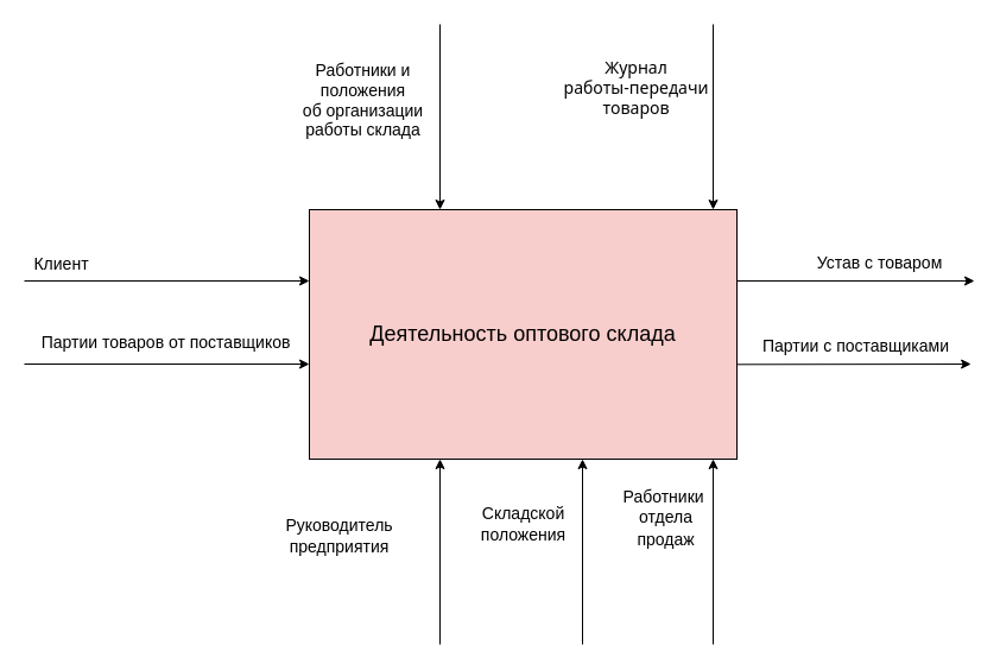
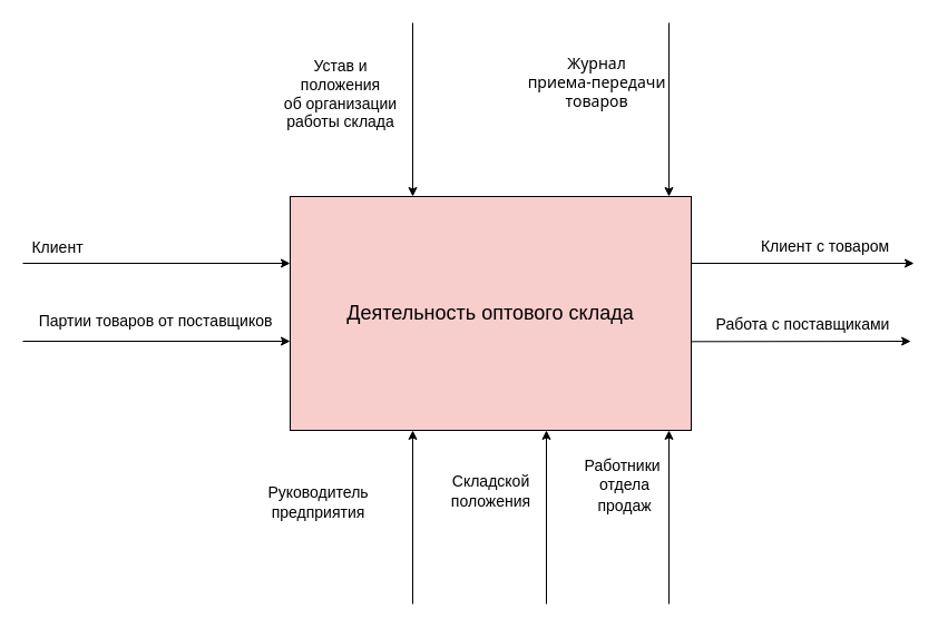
- <mxCell id="16" value="&lt;span style=&quot;border: 0px solid rgb(217, 217, 227); box-sizing: border-box; font-family: Söhne, ui-sans-serif, system-ui, -apple-system, &amp;quot;Segoe UI&amp;quot;, Roboto, Ubuntu, Cantarell, &amp;quot;Noto Sans&amp;quot;, sans-serif, &amp;quot;Helvetica Neue&amp;quot;, Arial, &amp;quot;Apple Color Emoji&amp;quot;, &amp;quot;Segoe UI Emoji&amp;quot;, &amp;quot;Segoe UI Symbol&amp;quot;, &amp;quot;Noto Color Emoji&amp;quot;; font-variant-ligatures: normal; orphans: 2; text-align: left; widows: 2; text-decoration-thickness: initial; text-decoration-style: initial; text-decoration-color: initial; background-color: rgb(255, 255, 255);&quot;&gt;&lt;font style=&quot;font-size: 14px;&quot;&gt;Журнал &lt;br&gt;работы-передачи &lt;br&gt;товаров&lt;/font&gt;&lt;/span&gt;" style="text;html=1;align=center;verticalAlign=middle;resizable=0;points=[];autosize=1;strokeColor=none;fillColor=none;" parent="1" vertex="1"><mxGeometry x="460" y="44" width="150" height="60" as="geometry" /></mxCell>
+ <mxCell id="16" value="&lt;span style=&quot;border: 0px solid rgb(217, 217, 227); box-sizing: border-box; font-family: Söhne, ui-sans-serif, system-ui, -apple-system, &amp;quot;Segoe UI&amp;quot;, Roboto, Ubuntu, Cantarell, &amp;quot;Noto Sans&amp;quot;, sans-serif, &amp;quot;Helvetica Neue&amp;quot;, Arial, &amp;quot;Apple Color Emoji&amp;quot;, &amp;quot;Segoe UI Emoji&amp;quot;, &amp;quot;Segoe UI Symbol&amp;quot;, &amp;quot;Noto Color Emoji&amp;quot;; font-variant-ligatures: normal; orphans: 2; text-align: left; widows: 2; text-decoration-thickness: initial; text-decoration-style: initial; text-decoration-color: initial; background-color: rgb(255, 255, 255);&quot;&gt;&lt;font style=&quot;font-size: 14px;&quot;&gt;Журнал &lt;br&gt;приема-передачи &lt;br&gt;товаров&lt;/font&gt;&lt;/span&gt;" style="text;html=1;align=center;verticalAlign=middle;resizable=0;points=[];autosize=1;strokeColor=none;fillColor=none;" parent="1" vertex="1"><mxGeometry x="460" y="44" width="150" height="60" as="geometry" /></mxCell>
- <mxCell id="15" value="&lt;font style=&quot;font-size: 14px;&quot;&gt;Работники и &lt;br&gt;положения &lt;br&gt;об организации &lt;br&gt;работы склада&lt;/font&gt;" style="text;html=1;align=center;verticalAlign=middle;resizable=0;points=[];autosize=1;strokeColor=none;fillColor=none;" parent="1" vertex="1"><mxGeometry x="240" y="44" width="130" height="80" as="geometry" /></mxCell>
+ <mxCell id="15" value="&lt;font style=&quot;font-size: 14px;&quot;&gt;Устав и &lt;br&gt;положения &lt;br&gt;об организации &lt;br&gt;работы склада&lt;/font&gt;" style="text;html=1;align=center;verticalAlign=middle;resizable=0;points=[];autosize=1;strokeColor=none;fillColor=none;" parent="1" vertex="1"><mxGeometry x="240" y="44" width="130" height="80" as="geometry" /></mxCell>
- <mxCell id="11" value="&lt;font style=&quot;font-size: 14px;&quot;&gt;Устав с товаром&lt;/font&gt;" style="text;html=1;align=center;verticalAlign=middle;resizable=0;points=[];autosize=1;strokeColor=none;fillColor=none;" parent="1" vertex="1"><mxGeometry x="670" y="206" width="140" height="30" as="geometry" /></mxCell>
+ <mxCell id="11" value="&lt;font style=&quot;font-size: 14px;&quot;&gt;Клиент с товаром&lt;/font&gt;" style="text;html=1;align=center;verticalAlign=middle;resizable=0;points=[];autosize=1;strokeColor=none;fillColor=none;" parent="1" vertex="1"><mxGeometry x="670" y="206" width="140" height="30" as="geometry" /></mxCell>
- <mxCell id="19" value="&lt;font style=&quot;font-size: 14px;&quot;&gt;Партии с поставщиками&lt;/font&gt;" style="text;html=1;align=center;verticalAlign=middle;resizable=0;points=[];autosize=1;strokeColor=none;fillColor=none;" parent="1" vertex="1"><mxGeometry x="630" y="276" width="180" height="30" as="geometry" /></mxCell>
+ <mxCell id="19" value="&lt;font style=&quot;font-size: 14px;&quot;&gt;Работа с поставщиками&lt;/font&gt;" style="text;html=1;align=center;verticalAlign=middle;resizable=0;points=[];autosize=1;strokeColor=none;fillColor=none;" parent="1" vertex="1"><mxGeometry x="630" y="276" width="180" height="30" as="geometry" /></mxCell>
